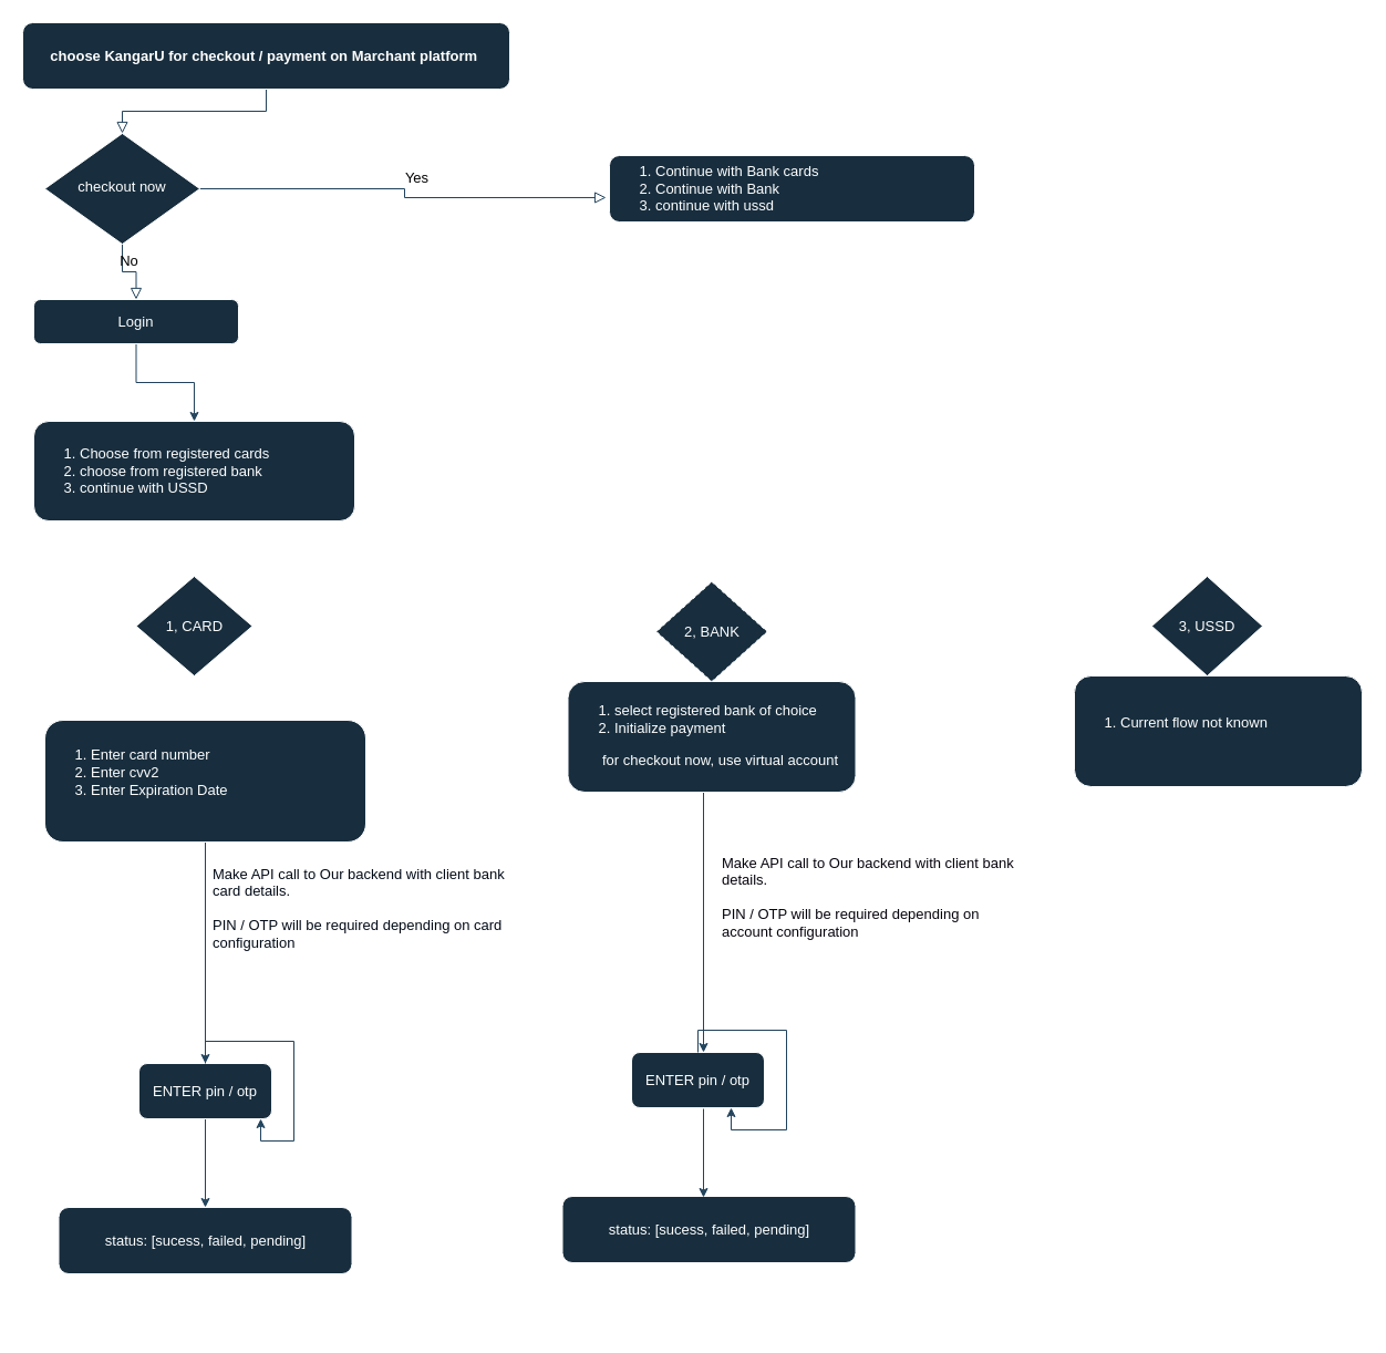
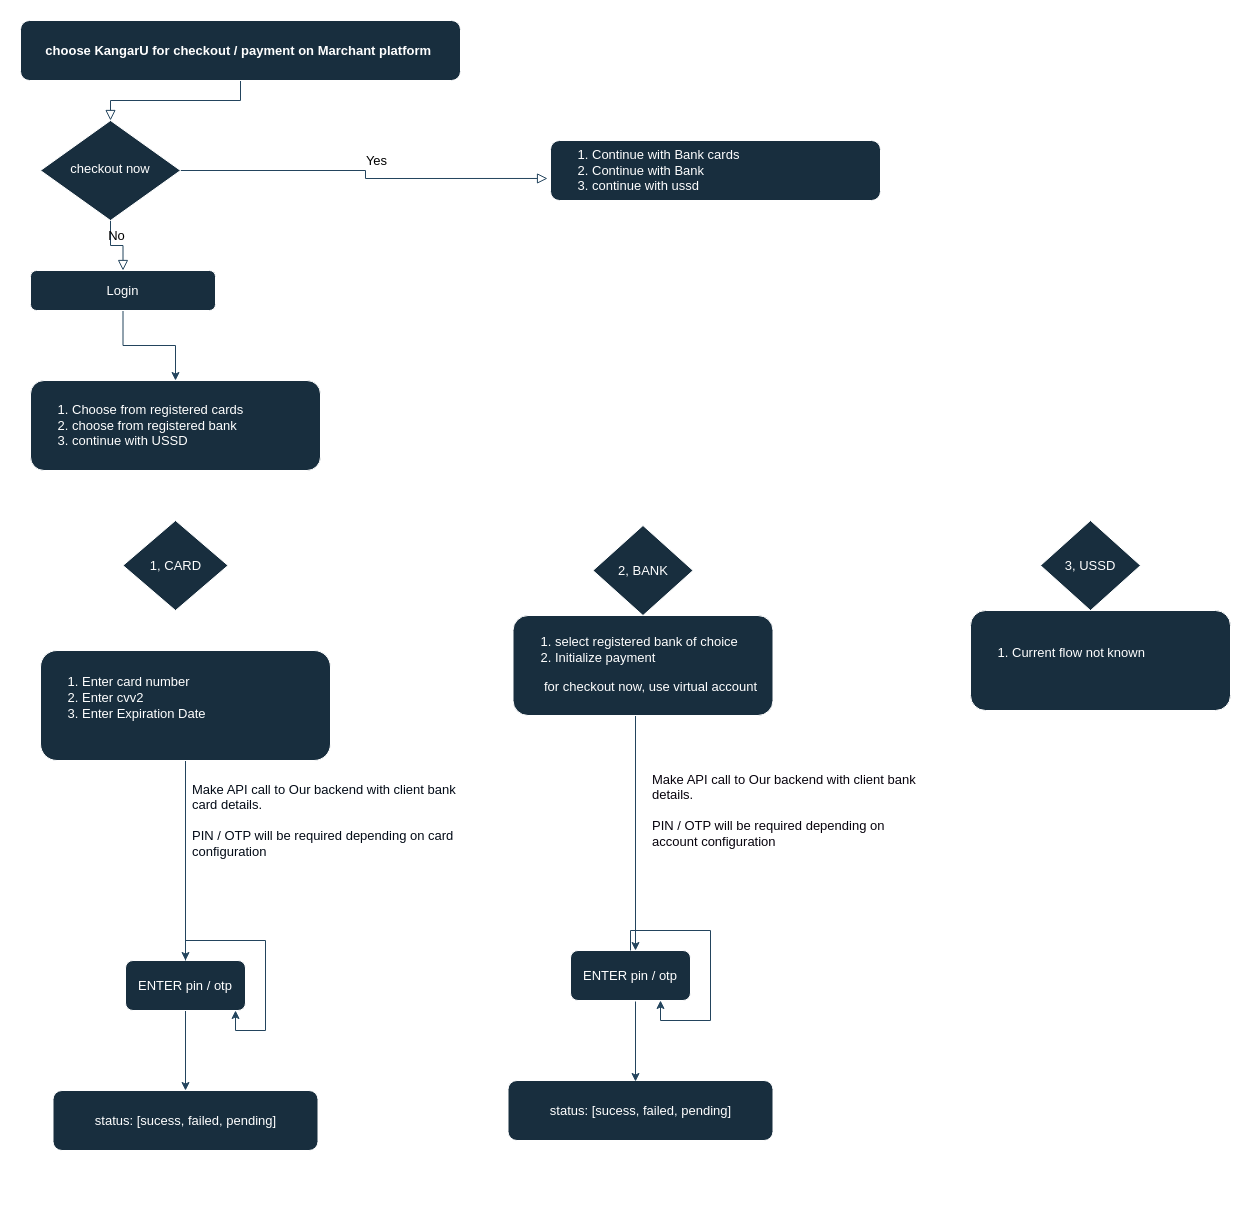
- <mxCell id="30" value="2, BANK" style="rhombus;whiteSpace=wrap;html=1;fontSize=13;labelBackgroundColor=none;fillColor=#182E3E;strokeColor=#FFFFFF;fontColor=#FFFFFF;dashed=1;" vertex="1" parent="1"><mxGeometry x="592.5" y="525" width="100" height="90" as="geometry" /></mxCell>
+ <mxCell id="30" value="2, BANK" style="rhombus;whiteSpace=wrap;html=1;fontSize=13;labelBackgroundColor=none;fillColor=#182E3E;strokeColor=#FFFFFF;fontColor=#FFFFFF;" vertex="1" parent="1"><mxGeometry x="592.5" y="525" width="100" height="90" as="geometry" /></mxCell>
